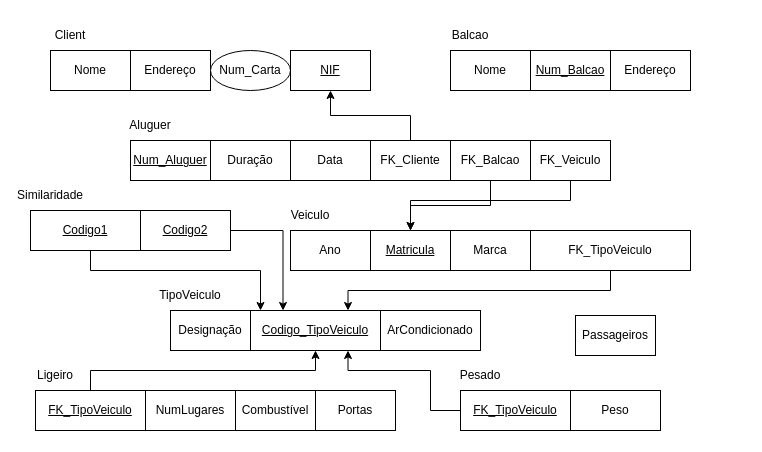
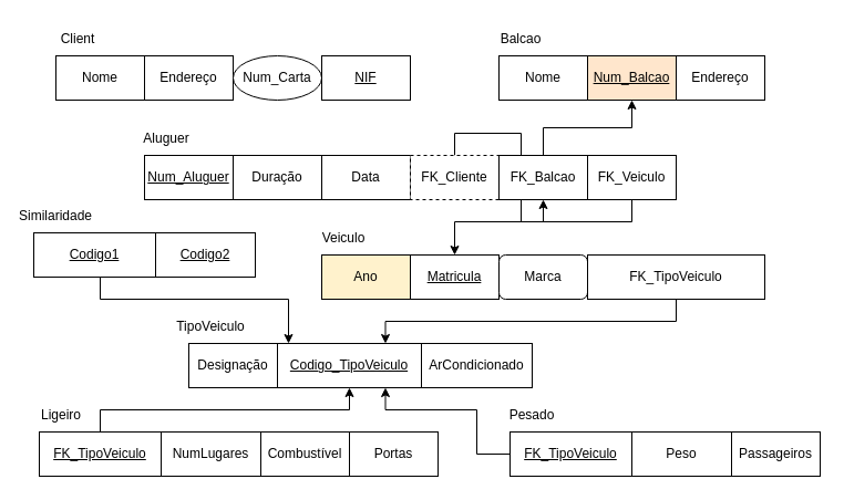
- <mxCell id="19" value="&lt;u&gt;Num_Balcao&lt;/u&gt;" style="rounded=0;whiteSpace=wrap;html=1;" parent="1" vertex="1"><mxGeometry x="530" y="50" width="80" height="40" as="geometry" /></mxCell>
+ <mxCell id="19" value="&lt;u&gt;Num_Balcao&lt;/u&gt;" style="rounded=0;whiteSpace=wrap;html=1;fillColor=#ffe6cc;" parent="1" vertex="1"><mxGeometry x="530" y="50" width="80" height="40" as="geometry" /></mxCell>
- <mxCell id="11" style="edgeStyle=orthogonalEdgeStyle;rounded=0;orthogonalLoop=1;jettySize=auto;html=1;entryX=0.5;entryY=1;entryDx=0;entryDy=0;" parent="1" source="12" target="6" edge="1"><mxGeometry relative="1" as="geometry" /></mxCell>
+ <mxCell id="11" style="edgeStyle=orthogonalEdgeStyle;rounded=0;orthogonalLoop=1;jettySize=auto;html=1;" parent="1" source="12" target="14" edge="1"><mxGeometry relative="1" as="geometry" /></mxCell>
- <mxCell id="12" value="FK_Cliente" style="rounded=0;whiteSpace=wrap;html=1;" parent="1" vertex="1"><mxGeometry x="370" y="140" width="80" height="40" as="geometry" /></mxCell>
+ <mxCell id="12" value="FK_Cliente" style="rounded=0;whiteSpace=wrap;html=1;dashed=1;" parent="1" vertex="1"><mxGeometry x="370" y="140" width="80" height="40" as="geometry" /></mxCell>
- <mxCell id="13" style="edgeStyle=orthogonalEdgeStyle;rounded=0;orthogonalLoop=1;jettySize=auto;html=1;" parent="1" source="14" target="23" edge="1"><mxGeometry relative="1" as="geometry" /></mxCell>
+ <mxCell id="13" style="edgeStyle=orthogonalEdgeStyle;rounded=0;orthogonalLoop=1;jettySize=auto;html=1;entryX=0.5;entryY=1;entryDx=0;entryDy=0;" parent="1" source="14" target="19" edge="1"><mxGeometry relative="1" as="geometry" /></mxCell>
- <mxCell id="45" style="edgeStyle=orthogonalEdgeStyle;rounded=0;orthogonalLoop=1;jettySize=auto;html=1;entryX=0.25;entryY=0;entryDx=0;entryDy=0;" parent="1" source="46" target="29" edge="1"><mxGeometry relative="1" as="geometry"><Array as="points"><mxPoint x="283" y="230" /><mxPoint x="283" y="310" /></Array></mxGeometry></mxCell>
- <mxCell id="21" value="Ano" style="rounded=0;whiteSpace=wrap;html=1;" parent="1" vertex="1"><mxGeometry x="290" y="230" width="80" height="40" as="geometry" /></mxCell>
+ <mxCell id="21" value="Ano" style="rounded=0;whiteSpace=wrap;html=1;fillColor=#fff2cc;" parent="1" vertex="1"><mxGeometry x="290" y="230" width="80" height="40" as="geometry" /></mxCell>
- <mxCell id="24" value="Marca" style="rounded=0;whiteSpace=wrap;html=1;" parent="1" vertex="1"><mxGeometry x="450" y="230" width="80" height="40" as="geometry" /></mxCell>
+ <mxCell id="24" value="Marca" style="whiteSpace=wrap;html=1;rounded=1;" parent="1" vertex="1"><mxGeometry x="450" y="230" width="80" height="40" as="geometry" /></mxCell>
- <mxCell id="41" value="Passageiros" style="rounded=0;whiteSpace=wrap;html=1;" parent="1" vertex="1"><mxGeometry x="575" y="315" width="80" height="40" as="geometry" /></mxCell>
+ <mxCell id="41" value="Passageiros" style="rounded=0;whiteSpace=wrap;html=1;" parent="1" vertex="1"><mxGeometry x="660" y="390" width="80" height="40" as="geometry" /></mxCell>
